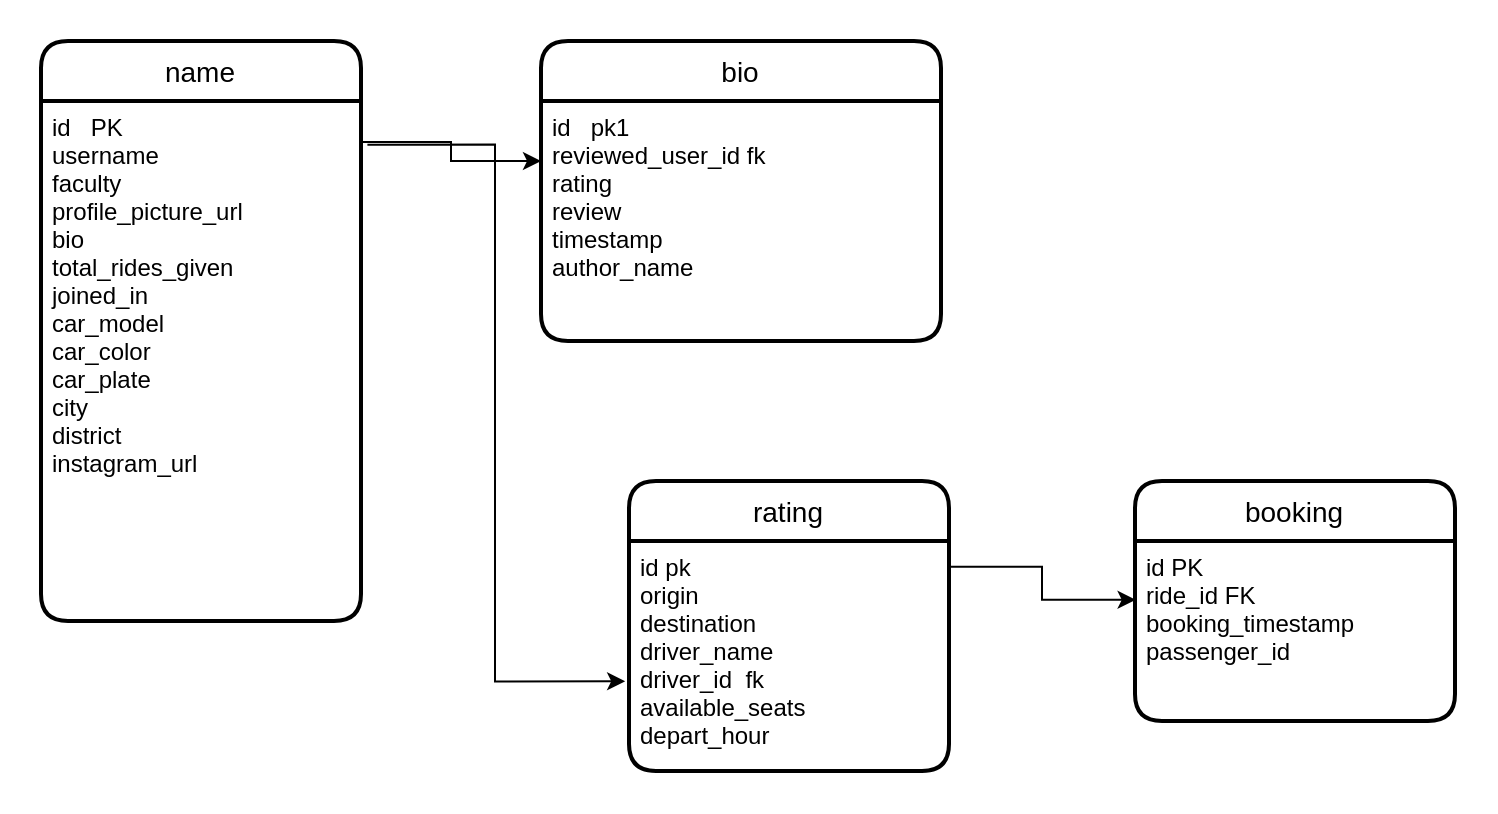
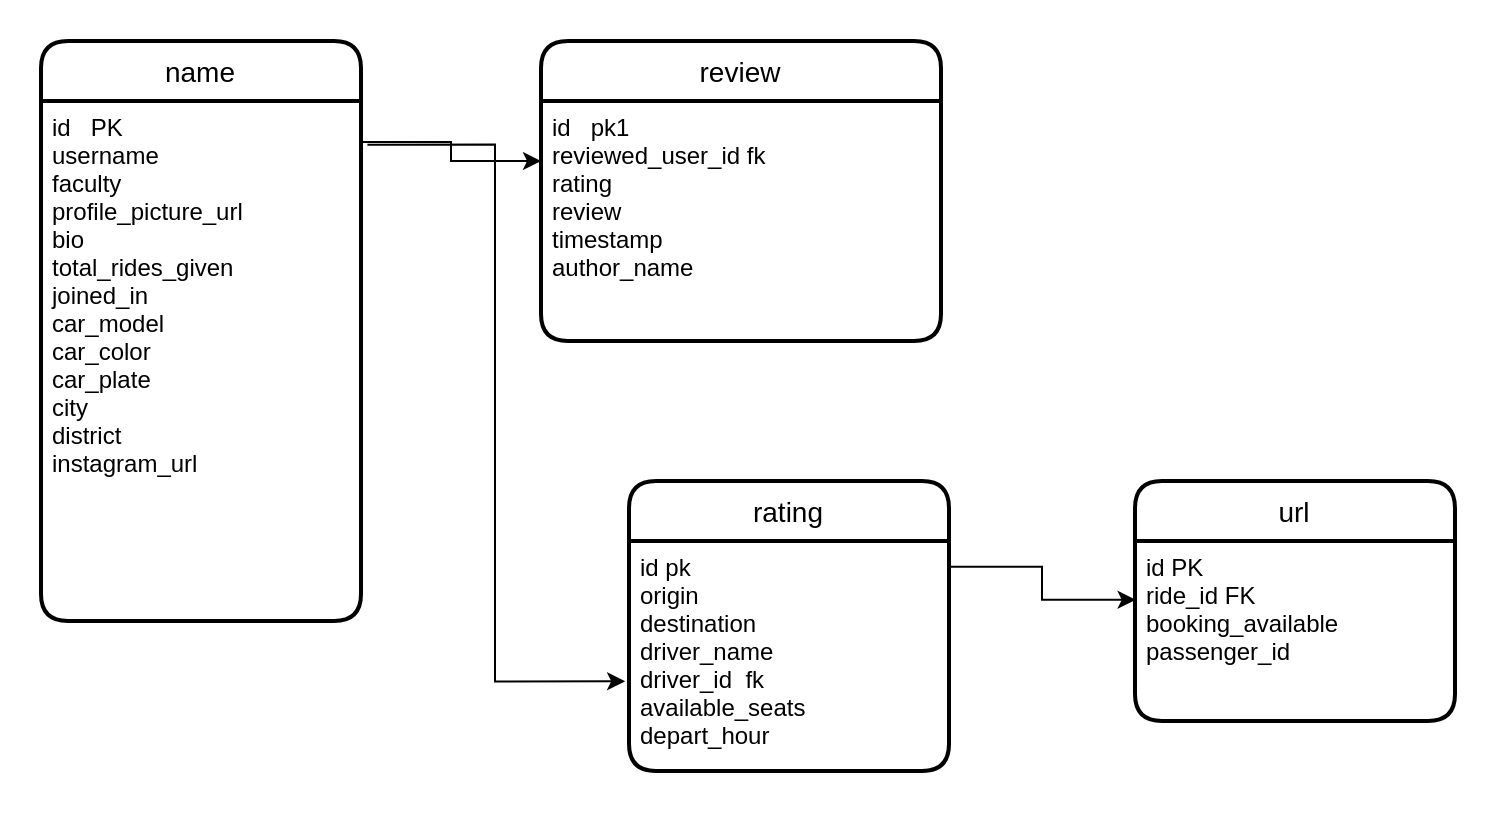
- <mxCell id="5" value="bio" style="swimlane;childLayout=stackLayout;horizontal=1;startSize=30;horizontalStack=0;rounded=1;fontSize=14;fontStyle=0;strokeWidth=2;resizeParent=0;resizeLast=1;shadow=0;dashed=0;align=center;" vertex="1" parent="1"><mxGeometry x="270" y="20" width="200" height="150" as="geometry" /></mxCell>
+ <mxCell id="5" value="review" style="swimlane;childLayout=stackLayout;horizontal=1;startSize=30;horizontalStack=0;rounded=1;fontSize=14;fontStyle=0;strokeWidth=2;resizeParent=0;resizeLast=1;shadow=0;dashed=0;align=center;" vertex="1" parent="1"><mxGeometry x="270" y="20" width="200" height="150" as="geometry" /></mxCell>
- <mxCell id="11" value="booking" style="swimlane;childLayout=stackLayout;horizontal=1;startSize=30;horizontalStack=0;rounded=1;fontSize=14;fontStyle=0;strokeWidth=2;resizeParent=0;resizeLast=1;shadow=0;dashed=0;align=center;" vertex="1" parent="1"><mxGeometry x="567" y="240" width="160" height="120" as="geometry" /></mxCell>
+ <mxCell id="11" value="url" style="swimlane;childLayout=stackLayout;horizontal=1;startSize=30;horizontalStack=0;rounded=1;fontSize=14;fontStyle=0;strokeWidth=2;resizeParent=0;resizeLast=1;shadow=0;dashed=0;align=center;" vertex="1" parent="1"><mxGeometry x="567" y="240" width="160" height="120" as="geometry" /></mxCell>
- <mxCell id="12" value="id PK&#10;ride_id FK&#10;booking_timestamp&#10;passenger_id" style="align=left;strokeColor=none;fillColor=none;spacingLeft=4;fontSize=12;verticalAlign=top;resizable=0;rotatable=0;part=1;" vertex="1" parent="11"><mxGeometry y="30" width="160" height="90" as="geometry" /></mxCell>
+ <mxCell id="12" value="id PK&#10;ride_id FK&#10;booking_available&#10;passenger_id" style="align=left;strokeColor=none;fillColor=none;spacingLeft=4;fontSize=12;verticalAlign=top;resizable=0;rotatable=0;part=1;" vertex="1" parent="11"><mxGeometry y="30" width="160" height="90" as="geometry" /></mxCell>
